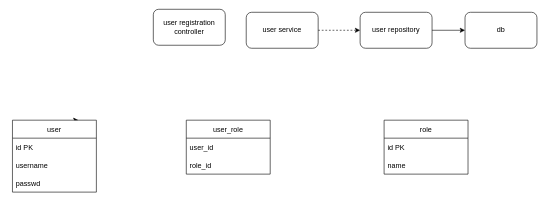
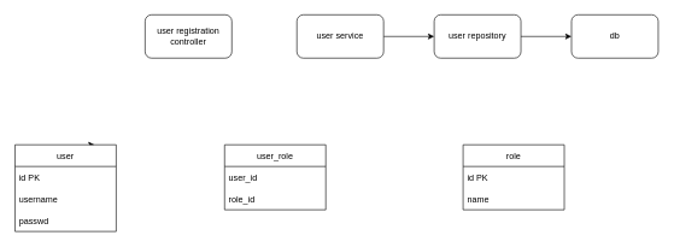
- <mxCell id="2" value="user registration controller" style="rounded=1;whiteSpace=wrap;html=1;" vertex="1" parent="1"><mxGeometry x="255" y="15" width="120" height="60" as="geometry" /></mxCell>
+ <mxCell id="2" value="user registration controller" style="rounded=1;whiteSpace=wrap;html=1;" vertex="1" parent="1"><mxGeometry x="200" y="20" width="120" height="60" as="geometry" /></mxCell>
- <mxCell id="5" style="edgeStyle=orthogonalEdgeStyle;rounded=0;orthogonalLoop=1;jettySize=auto;html=1;exitX=1;exitY=0.5;exitDx=0;exitDy=0;entryX=0;entryY=0.5;entryDx=0;entryDy=0;dashed=1;" edge="1" parent="1" source="6" target="4"><mxGeometry relative="1" as="geometry" /></mxCell>
+ <mxCell id="5" style="edgeStyle=orthogonalEdgeStyle;rounded=0;orthogonalLoop=1;jettySize=auto;html=1;exitX=1;exitY=0.5;exitDx=0;exitDy=0;entryX=0;entryY=0.5;entryDx=0;entryDy=0;" edge="1" parent="1" source="6" target="4"><mxGeometry relative="1" as="geometry" /></mxCell>
- <mxCell id="7" value="db" style="rounded=1;whiteSpace=wrap;html=1;" vertex="1" parent="1"><mxGeometry x="775" y="20" width="120" height="60" as="geometry" /></mxCell>
+ <mxCell id="7" value="db" style="rounded=1;whiteSpace=wrap;html=1;" vertex="1" parent="1"><mxGeometry x="790" y="20" width="120" height="60" as="geometry" /></mxCell>
